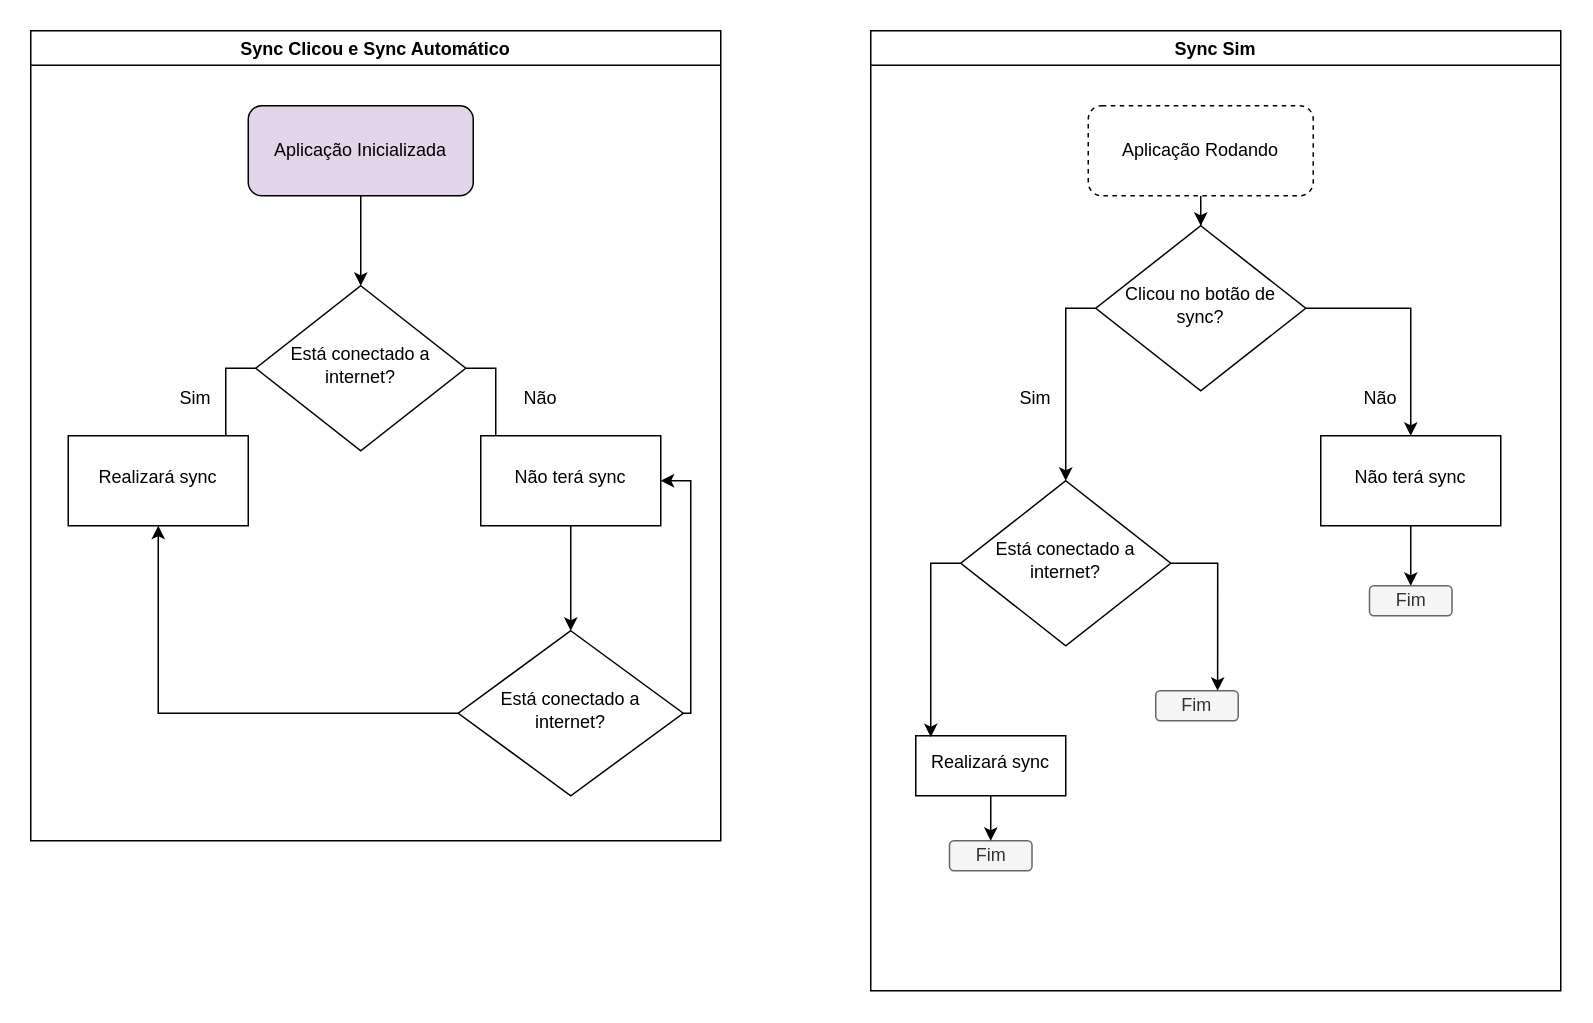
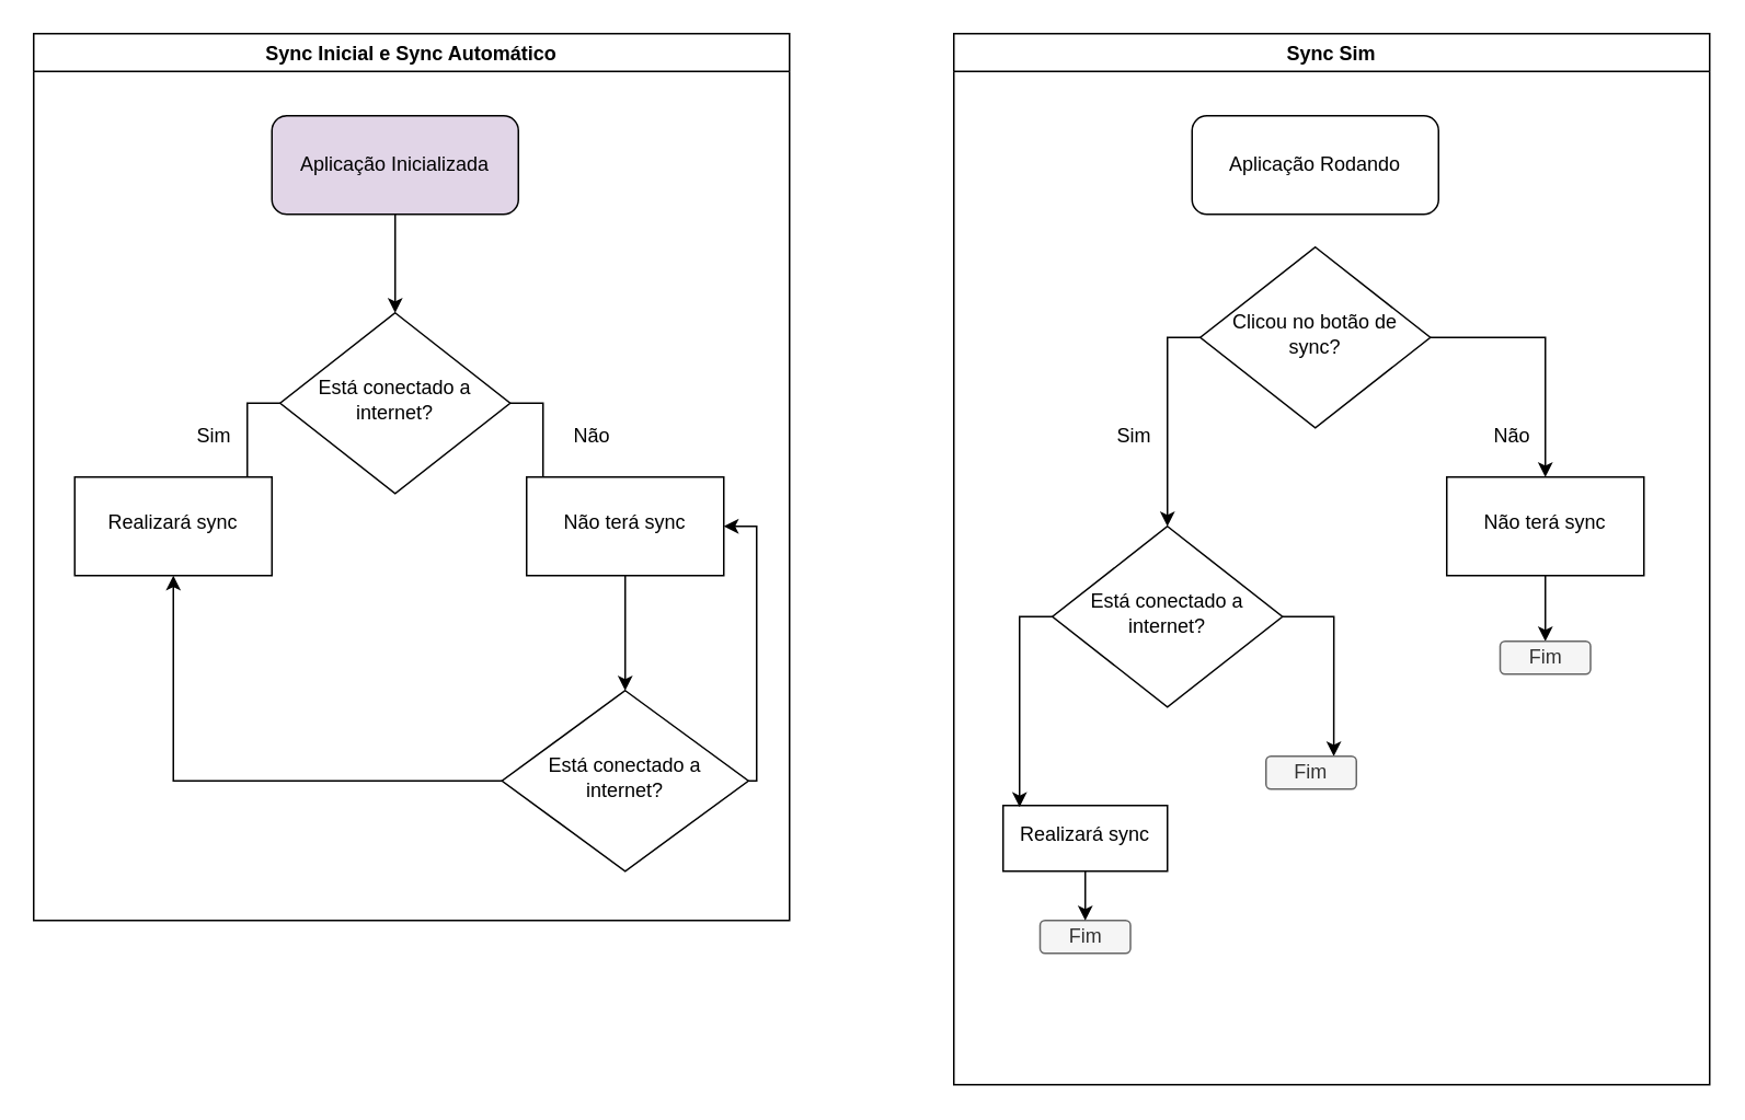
- <mxCell id="15" value="Sync Clicou e Sync Automático" style="swimlane;" vertex="1" parent="1"><mxGeometry x="20" y="20" width="460" height="540" as="geometry" /></mxCell>
+ <mxCell id="15" value="Sync Inicial e Sync Automático" style="swimlane;" vertex="1" parent="1"><mxGeometry x="20" y="20" width="460" height="540" as="geometry" /></mxCell>
- <mxCell id="17" value="Aplicação Rodando" style="rounded=1;whiteSpace=wrap;html=1;fontSize=12;glass=0;strokeWidth=1;shadow=0;dashed=1;" vertex="1" parent="1"><mxGeometry x="725" y="70" width="150" height="60" as="geometry" /></mxCell>
+ <mxCell id="17" value="Aplicação Rodando" style="rounded=1;whiteSpace=wrap;html=1;fontSize=12;glass=0;strokeWidth=1;shadow=0;" vertex="1" parent="1"><mxGeometry x="725" y="70" width="150" height="60" as="geometry" /></mxCell>
- <mxCell id="16" style="edgeStyle=orthogonalEdgeStyle;rounded=0;orthogonalLoop=1;jettySize=auto;html=1;" edge="1" parent="1" source="17" target="20"><mxGeometry relative="1" as="geometry" /></mxCell>
